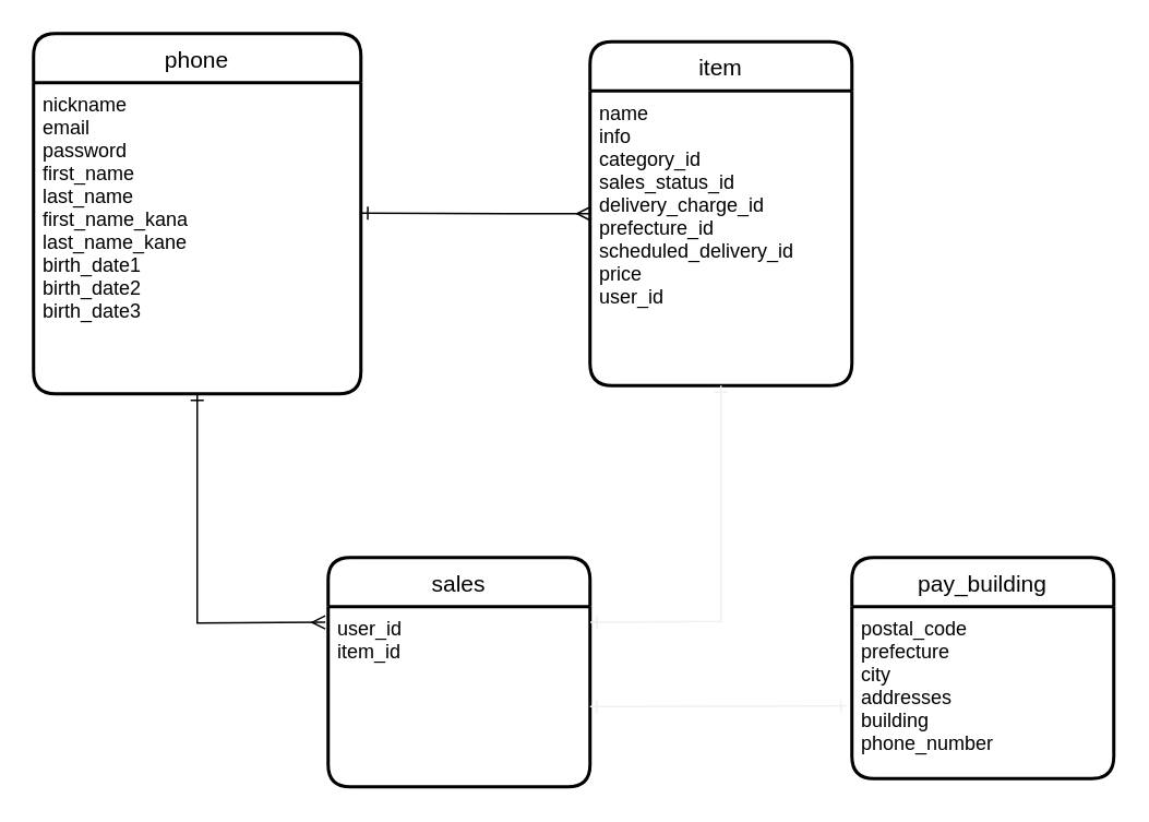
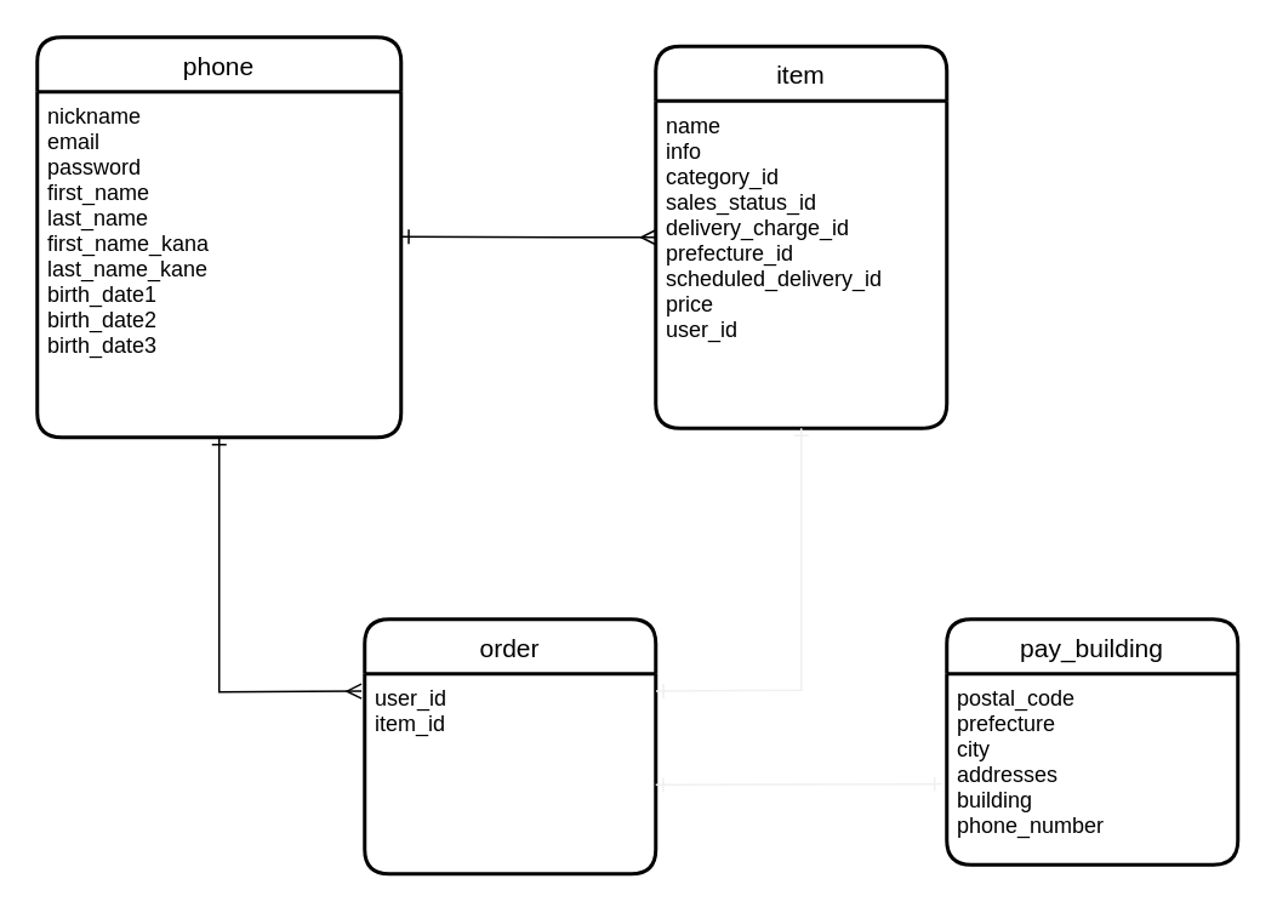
- <mxCell id="4" value="sales" style="swimlane;childLayout=stackLayout;horizontal=1;startSize=30;horizontalStack=0;rounded=1;fontSize=14;fontStyle=0;strokeWidth=2;resizeParent=0;resizeLast=1;shadow=0;dashed=0;align=center;" parent="1" vertex="1"><mxGeometry x="200" y="340" width="160" height="140" as="geometry" /></mxCell>
+ <mxCell id="4" value="order" style="swimlane;childLayout=stackLayout;horizontal=1;startSize=30;horizontalStack=0;rounded=1;fontSize=14;fontStyle=0;strokeWidth=2;resizeParent=0;resizeLast=1;shadow=0;dashed=0;align=center;" parent="1" vertex="1"><mxGeometry x="200" y="340" width="160" height="140" as="geometry" /></mxCell>
